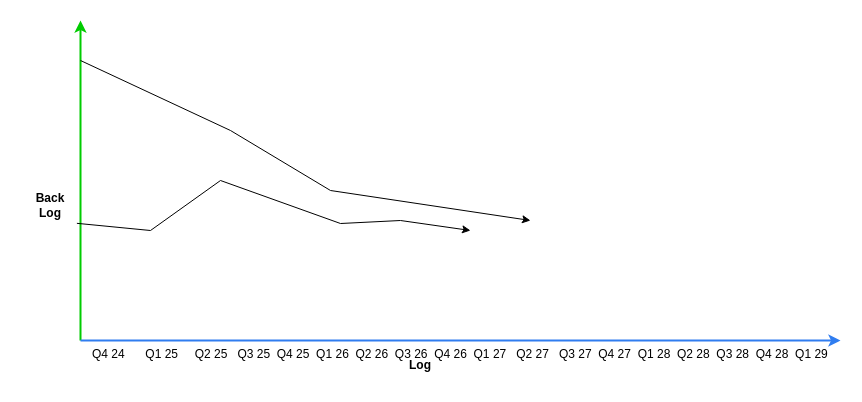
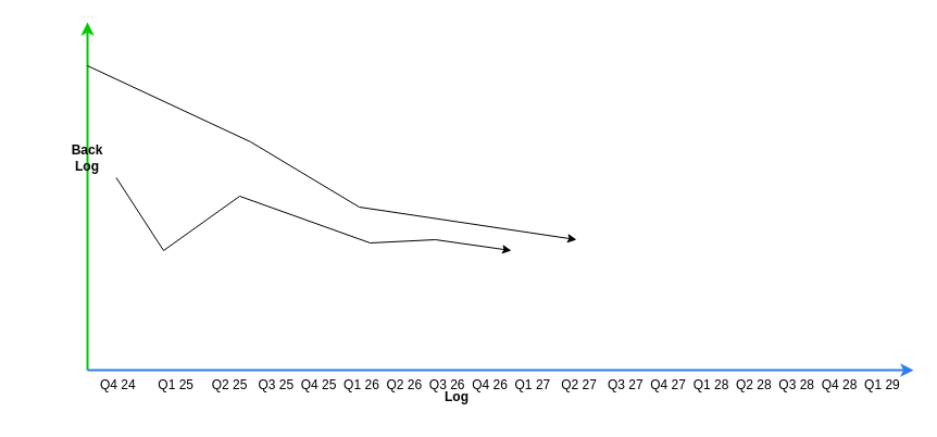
- <mxCell id="5" value="Back&lt;div&gt;Log&lt;/div&gt;" style="text;html=1;align=center;verticalAlign=middle;whiteSpace=wrap;rounded=0;fontStyle=1" vertex="1" parent="1"><mxGeometry x="20" y="150" width="60" height="110" as="geometry" /></mxCell>
+ <mxCell id="5" value="Back&lt;div&gt;Log&lt;/div&gt;" style="text;html=1;align=center;verticalAlign=middle;whiteSpace=wrap;rounded=0;fontStyle=1" vertex="1" parent="1"><mxGeometry x="50" y="90" width="60" height="110" as="geometry" /></mxCell>
